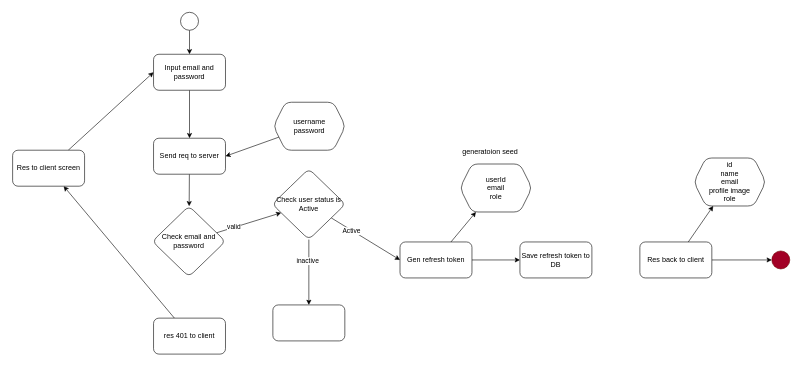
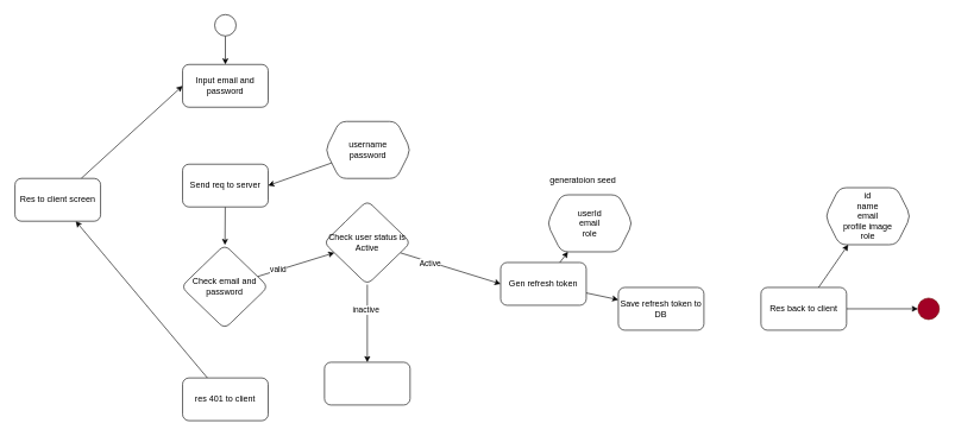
- <mxCell id="4" value="" style="edgeStyle=none;html=1;" edge="1" parent="1" source="5" target="7"><mxGeometry relative="1" as="geometry" /></mxCell>
- <mxCell id="15" value="Gen refresh token" style="whiteSpace=wrap;html=1;rounded=1;" vertex="1" parent="1"><mxGeometry x="666" y="403" width="120" height="60" as="geometry" /></mxCell>
+ <mxCell id="15" value="Gen refresh token" style="whiteSpace=wrap;html=1;rounded=1;" vertex="1" parent="1"><mxGeometry x="701" y="368" width="120" height="60" as="geometry" /></mxCell>
